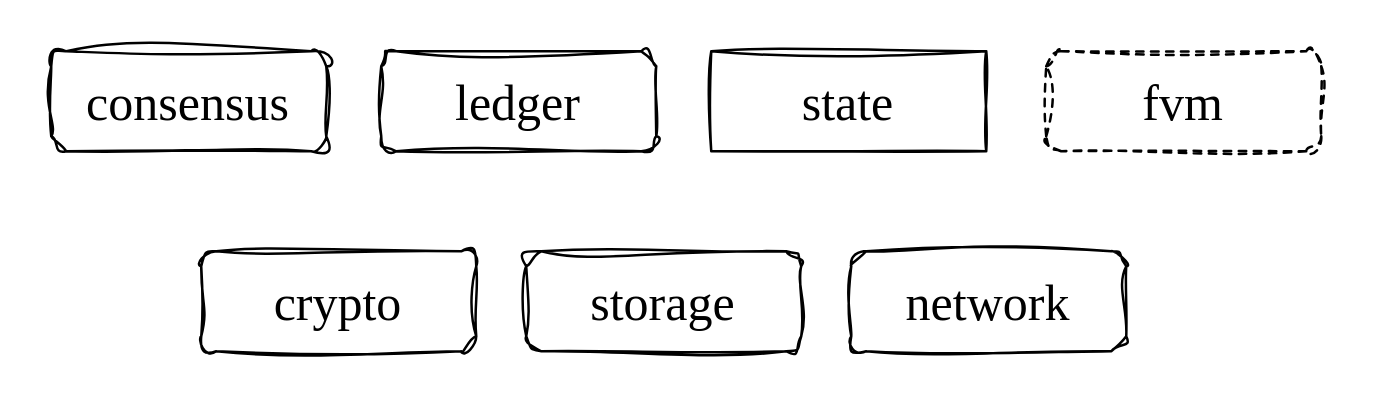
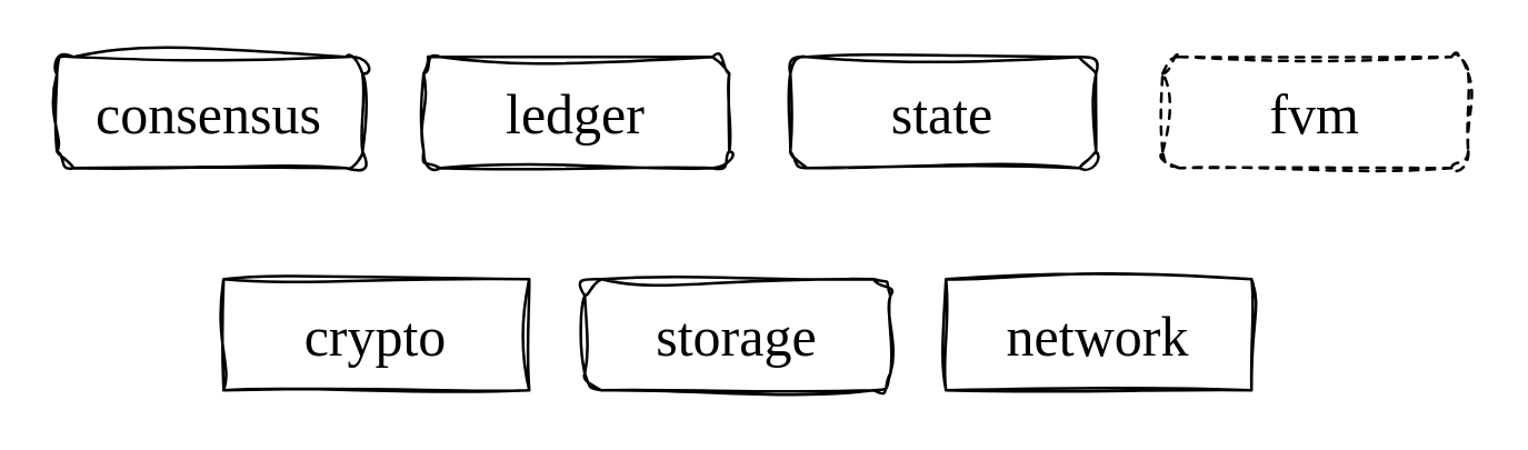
- <mxCell id="4" value="state" style="whiteSpace=wrap;html=1;sketch=1;hachureGap=4;jiggle=2;curveFitting=1;fontFamily=Architects Daughter;fontSource=https%3A%2F%2Ffonts.googleapis.com%2Fcss%3Ffamily%3DArchitects%2BDaughter;fontSize=20;rounded=0;" vertex="1" parent="1"><mxGeometry x="284" y="20" width="110" height="40" as="geometry" /></mxCell>
+ <mxCell id="4" value="state" style="rounded=1;whiteSpace=wrap;html=1;sketch=1;hachureGap=4;jiggle=2;curveFitting=1;fontFamily=Architects Daughter;fontSource=https%3A%2F%2Ffonts.googleapis.com%2Fcss%3Ffamily%3DArchitects%2BDaughter;fontSize=20;" vertex="1" parent="1"><mxGeometry x="284" y="20" width="110" height="40" as="geometry" /></mxCell>
- <mxCell id="5" value="crypto" style="rounded=1;whiteSpace=wrap;html=1;sketch=1;hachureGap=4;jiggle=2;curveFitting=1;fontFamily=Architects Daughter;fontSource=https%3A%2F%2Ffonts.googleapis.com%2Fcss%3Ffamily%3DArchitects%2BDaughter;fontSize=20;" vertex="1" parent="1"><mxGeometry x="80" y="100" width="110" height="40" as="geometry" /></mxCell>
+ <mxCell id="5" value="crypto" style="whiteSpace=wrap;html=1;sketch=1;hachureGap=4;jiggle=2;curveFitting=1;fontFamily=Architects Daughter;fontSource=https%3A%2F%2Ffonts.googleapis.com%2Fcss%3Ffamily%3DArchitects%2BDaughter;fontSize=20;rounded=0;" vertex="1" parent="1"><mxGeometry x="80" y="100" width="110" height="40" as="geometry" /></mxCell>
- <mxCell id="7" value="network" style="rounded=1;whiteSpace=wrap;html=1;sketch=1;hachureGap=4;jiggle=2;curveFitting=1;fontFamily=Architects Daughter;fontSource=https%3A%2F%2Ffonts.googleapis.com%2Fcss%3Ffamily%3DArchitects%2BDaughter;fontSize=20;" vertex="1" parent="1"><mxGeometry x="340" y="100" width="110" height="40" as="geometry" /></mxCell>
+ <mxCell id="7" value="network" style="whiteSpace=wrap;html=1;sketch=1;hachureGap=4;jiggle=2;curveFitting=1;fontFamily=Architects Daughter;fontSource=https%3A%2F%2Ffonts.googleapis.com%2Fcss%3Ffamily%3DArchitects%2BDaughter;fontSize=20;rounded=0;" vertex="1" parent="1"><mxGeometry x="340" y="100" width="110" height="40" as="geometry" /></mxCell>
